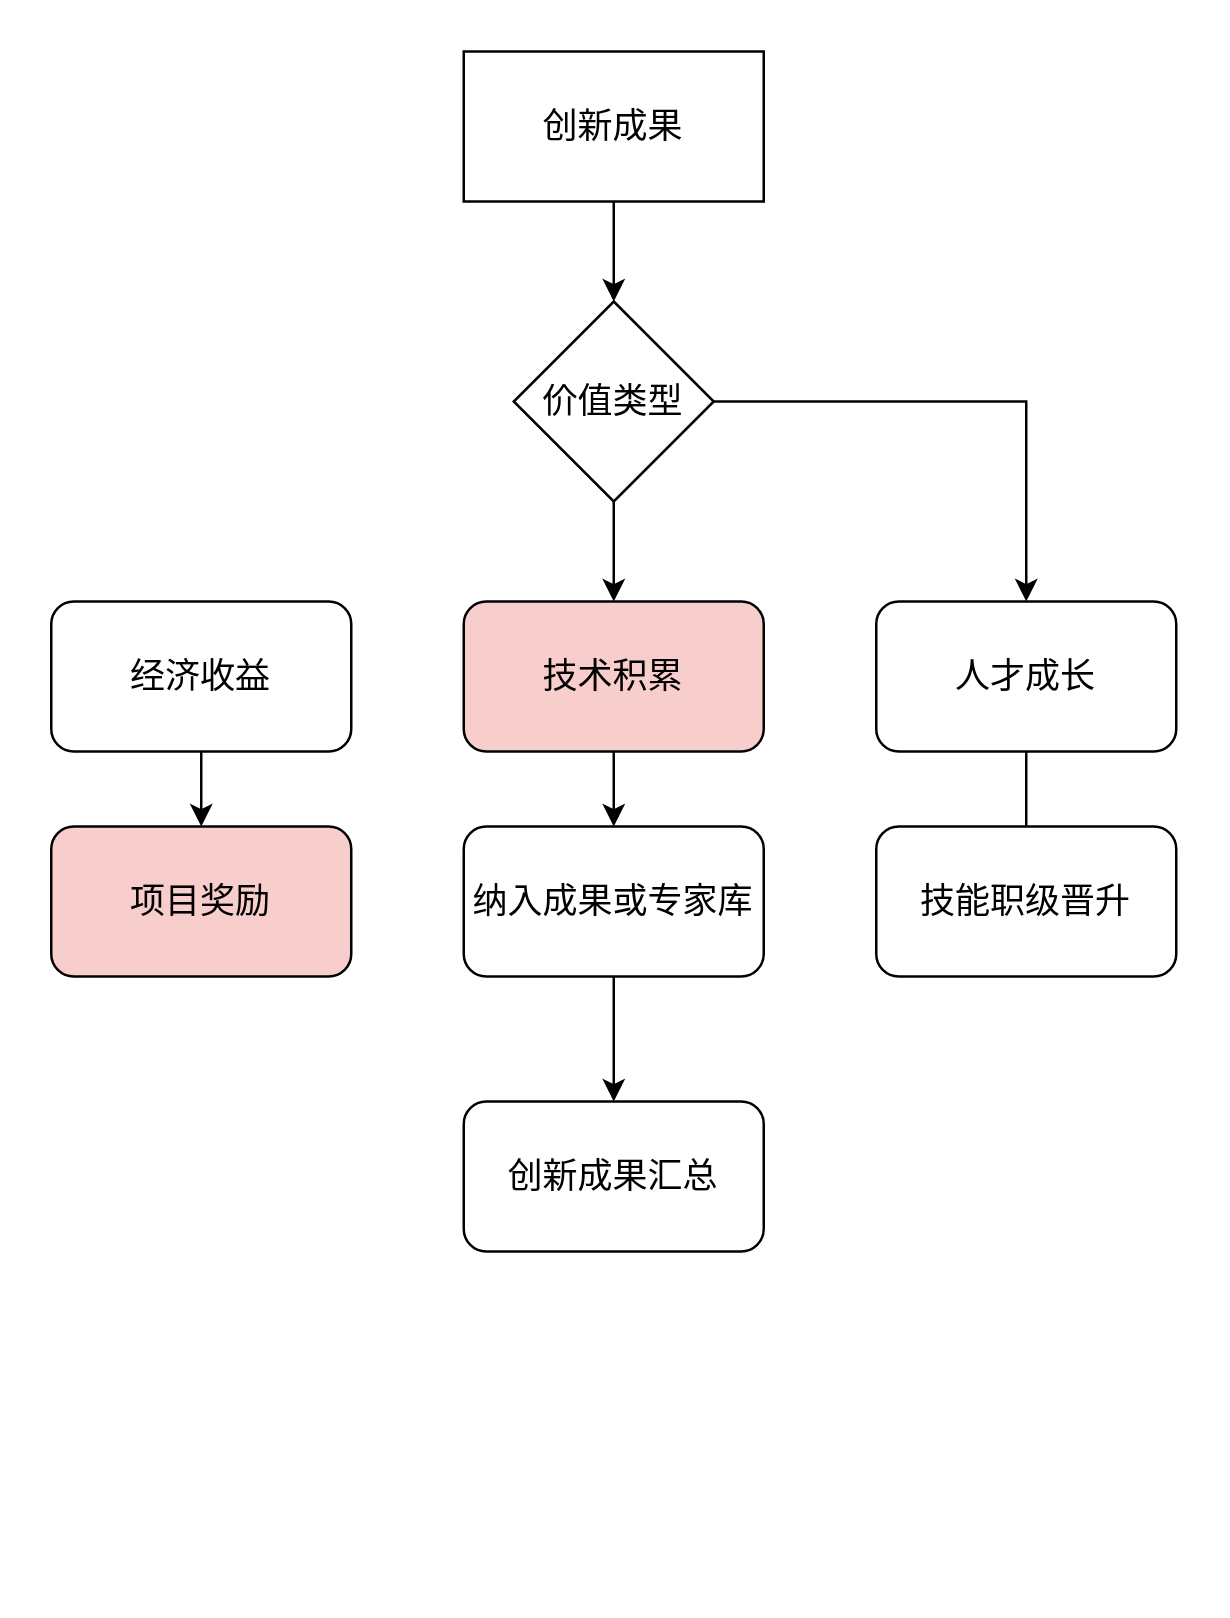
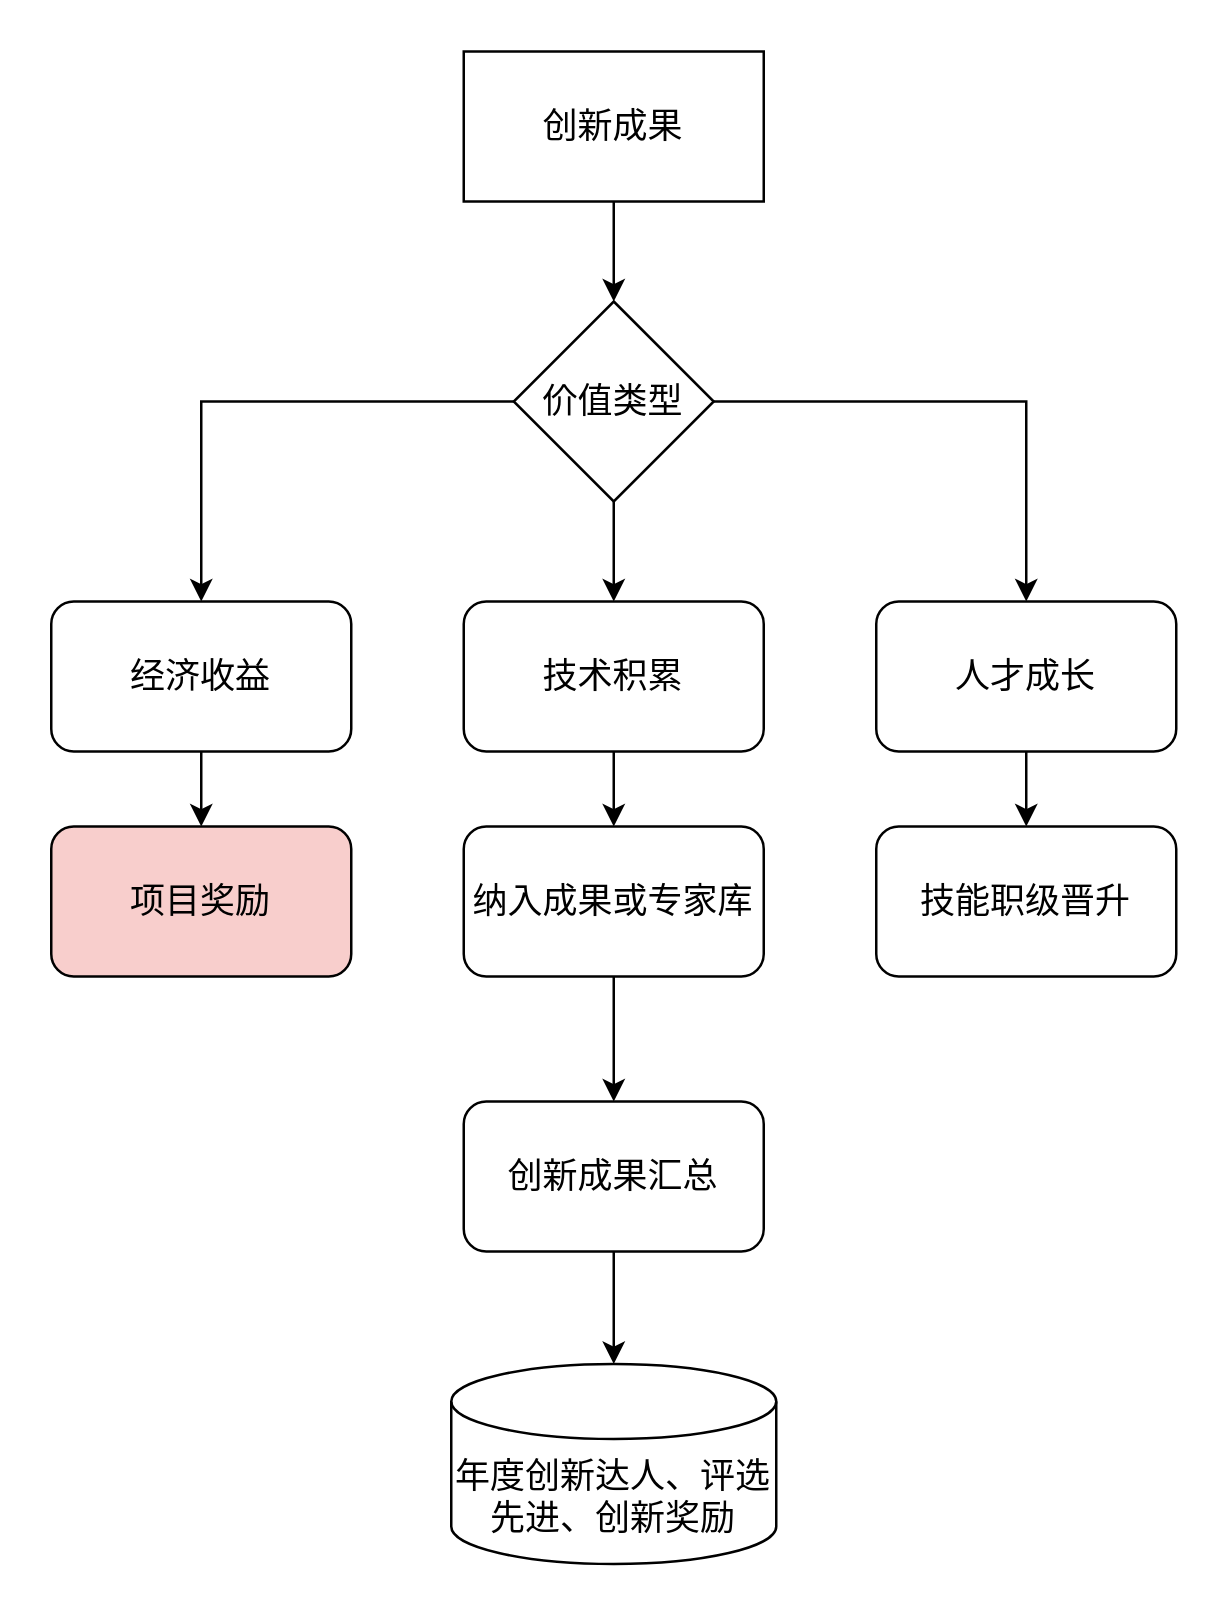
+ <mxCell id="5" style="edgeStyle=orthogonalEdgeStyle;rounded=0;orthogonalLoop=1;jettySize=auto;html=1;exitX=0;exitY=0.5;exitDx=0;exitDy=0;entryX=0.5;entryY=0;entryDx=0;entryDy=0;fontSize=14;" edge="1" parent="1" source="7" target="9"><mxGeometry relative="1" as="geometry" /></mxCell>
- <mxCell id="11" value="技术积累" style="rounded=1;whiteSpace=wrap;html=1;fontSize=14;fillColor=#f8cecc;" vertex="1" parent="1"><mxGeometry x="185" y="240" width="120" height="60" as="geometry" /></mxCell>
+ <mxCell id="11" value="技术积累" style="rounded=1;whiteSpace=wrap;html=1;fontSize=14;" vertex="1" parent="1"><mxGeometry x="185" y="240" width="120" height="60" as="geometry" /></mxCell>
- <mxCell id="12" style="edgeStyle=orthogonalEdgeStyle;rounded=0;orthogonalLoop=1;jettySize=auto;html=1;exitX=0.5;exitY=1;exitDx=0;exitDy=0;entryX=0.5;entryY=0;entryDx=0;entryDy=0;fontSize=14;endArrow=none;" edge="1" parent="1" source="13" target="17"><mxGeometry relative="1" as="geometry" /></mxCell>
+ <mxCell id="12" style="edgeStyle=orthogonalEdgeStyle;rounded=0;orthogonalLoop=1;jettySize=auto;html=1;exitX=0.5;exitY=1;exitDx=0;exitDy=0;entryX=0.5;entryY=0;entryDx=0;entryDy=0;fontSize=14;" edge="1" parent="1" source="13" target="17"><mxGeometry relative="1" as="geometry" /></mxCell>
+ <mxCell id="20" style="edgeStyle=orthogonalEdgeStyle;rounded=0;orthogonalLoop=1;jettySize=auto;html=1;exitX=0.5;exitY=1;exitDx=0;exitDy=0;entryX=0.5;entryY=0;entryDx=0;entryDy=0;entryPerimeter=0;fontSize=14;" edge="1" parent="1" source="18" target="19"><mxGeometry relative="1" as="geometry" /></mxCell>
+ <mxCell id="19" value="年度创新达人、评选先进、创新奖励" style="shape=cylinder3;whiteSpace=wrap;html=1;boundedLbl=1;backgroundOutline=1;size=15;fontSize=14;" vertex="1" parent="1"><mxGeometry x="180" y="545" width="130" height="80" as="geometry" /></mxCell>
